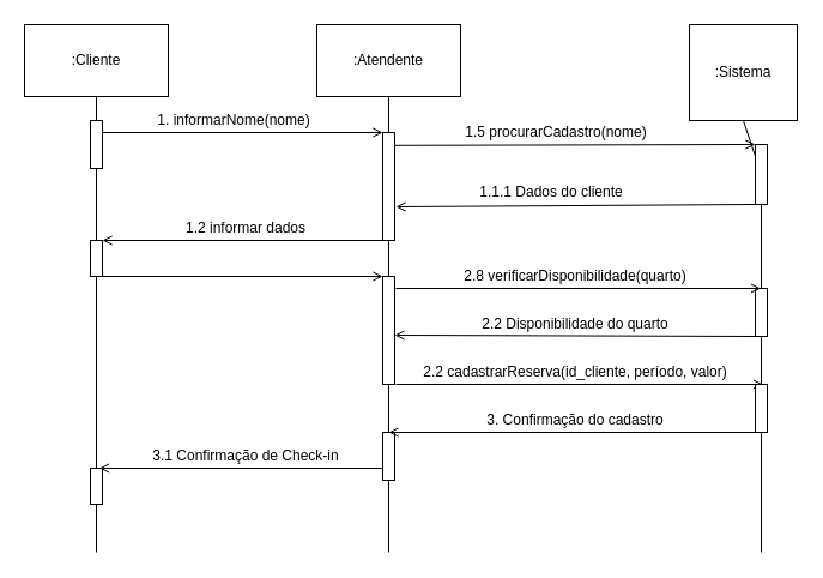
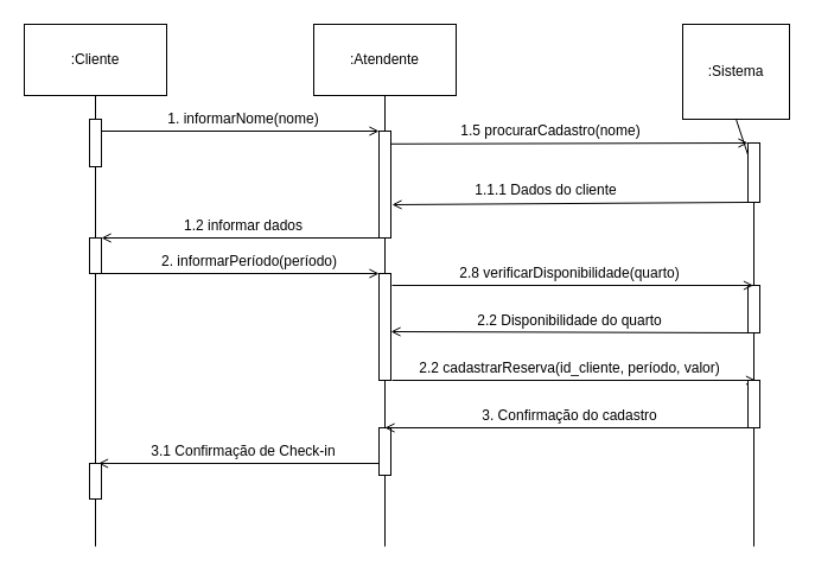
- <mxCell id="13" value="1. informarNome(nome)" style="text;html=1;strokeColor=none;fillColor=none;align=center;verticalAlign=middle;whiteSpace=wrap;rounded=0;" parent="1" vertex="1"><mxGeometry x="130" y="90" width="130" height="20" as="geometry" /></mxCell>
+ <mxCell id="13" value="1. informarNome(nome)" style="text;html=1;strokeColor=none;fillColor=none;align=center;verticalAlign=middle;whiteSpace=wrap;rounded=0;" parent="1" vertex="1"><mxGeometry x="140" y="90" width="130" height="20" as="geometry" /></mxCell>
+ <mxCell id="21" value="2. informarPeríodo(período)" style="text;html=1;strokeColor=none;fillColor=none;align=center;verticalAlign=middle;whiteSpace=wrap;rounded=0;" parent="1" vertex="1"><mxGeometry x="120" y="210" width="180" height="20" as="geometry" /></mxCell>
